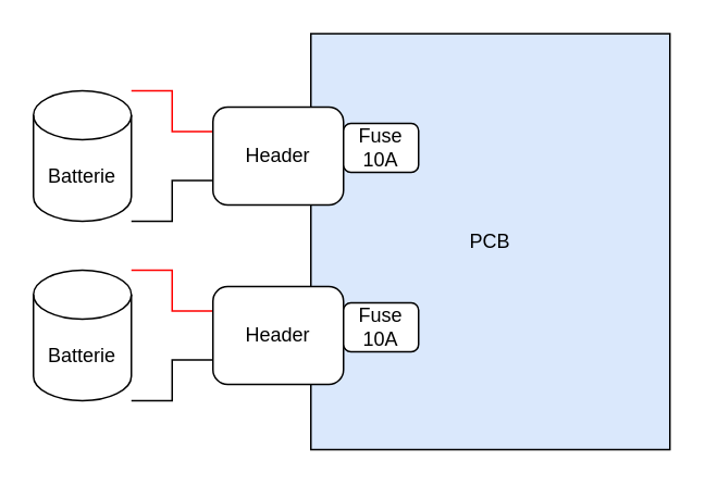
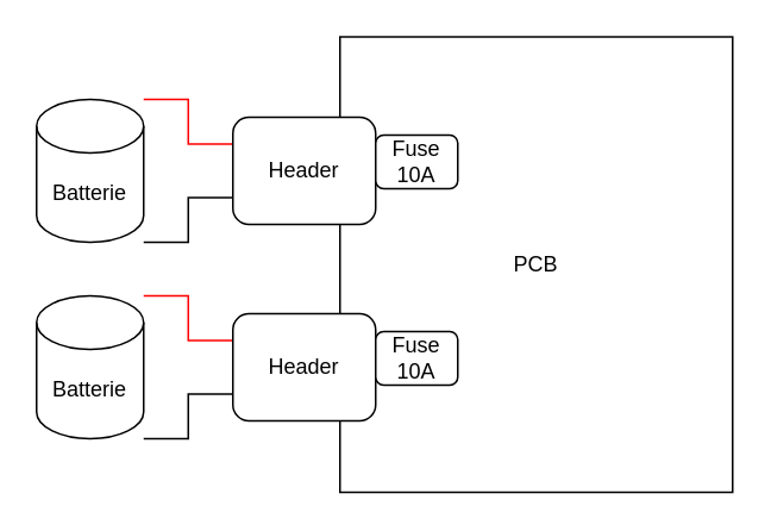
- <mxCell id="5" value="PCB" style="rounded=0;whiteSpace=wrap;html=1;fillColor=#dae8fc;" vertex="1" parent="1"><mxGeometry x="190" y="20" width="220" height="255" as="geometry" /></mxCell>
+ <mxCell id="5" value="PCB" style="rounded=0;whiteSpace=wrap;html=1;" vertex="1" parent="1"><mxGeometry x="190" y="20" width="220" height="255" as="geometry" /></mxCell>
